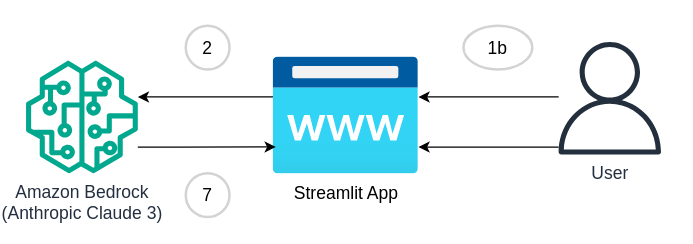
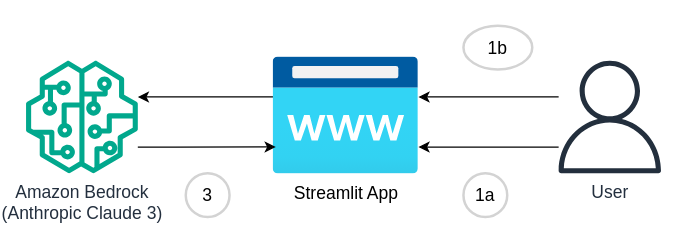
- <mxCell id="9" value="2" style="ellipse;whiteSpace=wrap;html=1;aspect=fixed;fillColor=none;strokeColor=#d3d3d3;strokeWidth=2;fontSize=14;" vertex="1" parent="1"><mxGeometry x="148" y="20" width="35" height="35" as="geometry" /></mxCell>
- <mxCell id="7" value="User" style="sketch=0;outlineConnect=0;fontColor=#232F3E;gradientColor=none;fillColor=#232F3D;strokeColor=none;dashed=0;verticalLabelPosition=bottom;verticalAlign=top;align=center;html=1;fontSize=14;fontStyle=0;aspect=fixed;pointerEvents=1;shape=mxgraph.aws4.user;" vertex="1" parent="1"><mxGeometry x="442" y="33" width="90" height="90" as="geometry" /></mxCell>
+ <mxCell id="7" value="User" style="sketch=0;outlineConnect=0;fontColor=#232F3E;gradientColor=none;fillColor=#232F3D;strokeColor=none;dashed=0;verticalLabelPosition=bottom;verticalAlign=top;align=center;html=1;fontSize=14;fontStyle=0;aspect=fixed;pointerEvents=1;shape=mxgraph.aws4.user;" vertex="1" parent="1"><mxGeometry x="442" y="48" width="90" height="90" as="geometry" /></mxCell>
+ <mxCell id="12" value="1a" style="ellipse;whiteSpace=wrap;html=1;aspect=fixed;fillColor=none;strokeColor=#d3d3d3;strokeWidth=2;fontSize=14;" vertex="1" parent="1"><mxGeometry x="370" y="138" width="35" height="35" as="geometry" /></mxCell>
- <mxCell id="10" value="7" style="ellipse;whiteSpace=wrap;html=1;aspect=fixed;fillColor=none;strokeColor=#d3d3d3;strokeWidth=2;fontSize=14;" vertex="1" parent="1"><mxGeometry x="148" y="138" width="35" height="35" as="geometry" /></mxCell>
+ <mxCell id="10" value="3" style="ellipse;whiteSpace=wrap;html=1;aspect=fixed;fillColor=none;strokeColor=#d3d3d3;strokeWidth=2;fontSize=14;" vertex="1" parent="1"><mxGeometry x="148" y="138" width="35" height="35" as="geometry" /></mxCell>
